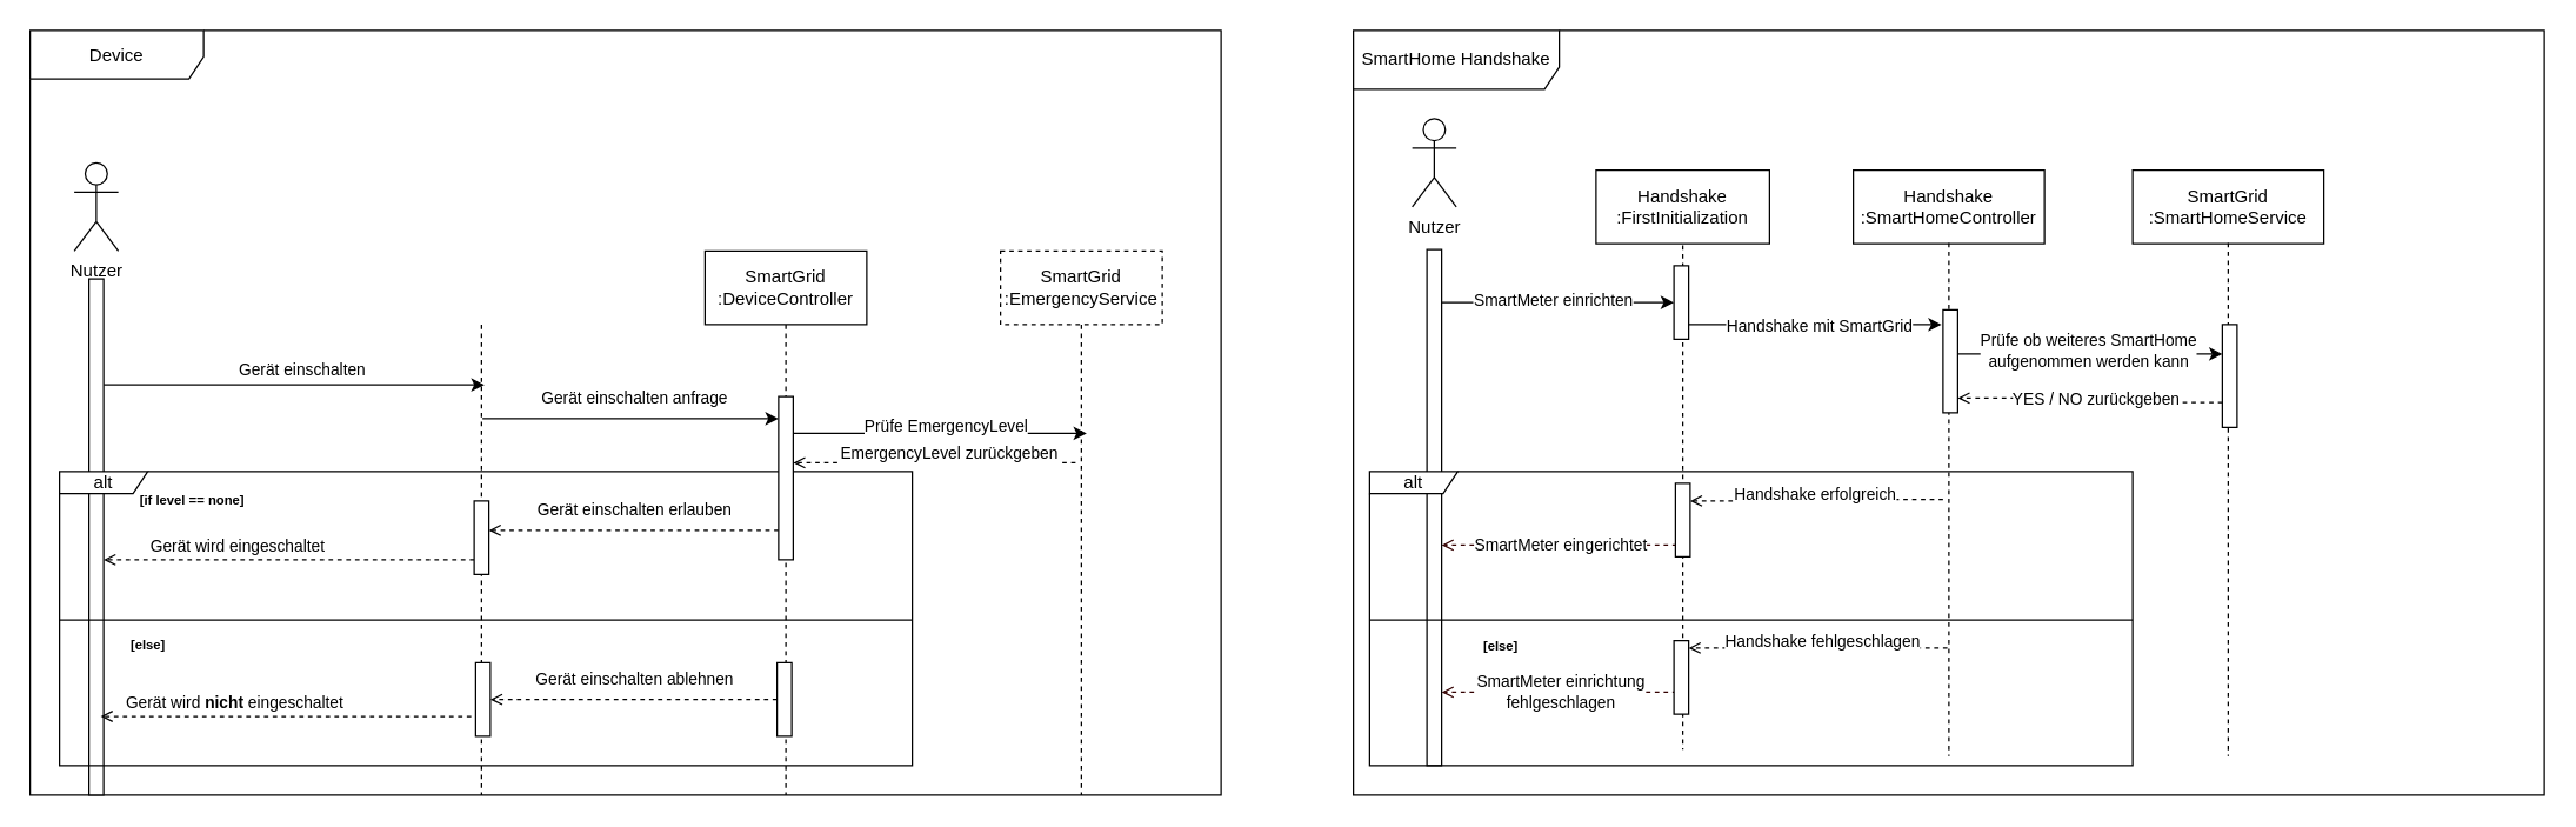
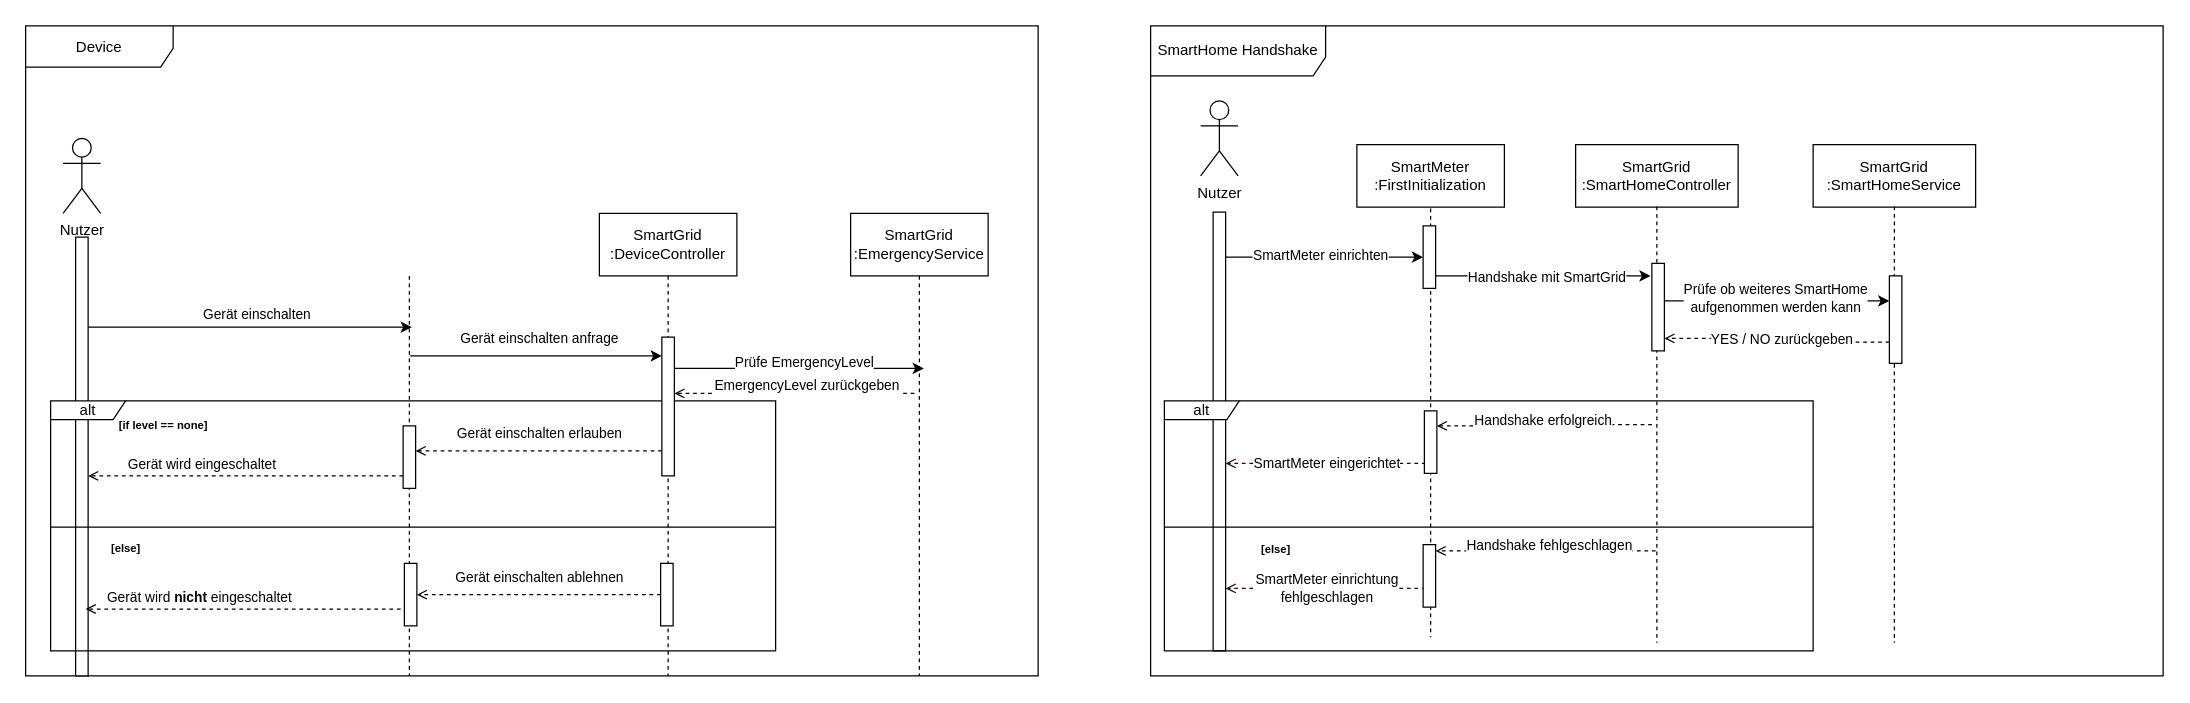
- <mxCell id="42" value="Handshake&lt;br&gt;:FirstInitialization" style="html=1;whiteSpace=wrap;" vertex="1" parent="1"><mxGeometry x="1085" y="115" width="118" height="50" as="geometry" /></mxCell>
+ <mxCell id="42" value="SmartMeter&lt;br&gt;:FirstInitialization" style="html=1;whiteSpace=wrap;" vertex="1" parent="1"><mxGeometry x="1085" y="115" width="118" height="50" as="geometry" /></mxCell>
- <mxCell id="43" value="Handshake&lt;br&gt;:SmartHomeController" style="html=1;whiteSpace=wrap;" vertex="1" parent="1"><mxGeometry x="1260" y="115" width="130" height="50" as="geometry" /></mxCell>
+ <mxCell id="43" value="SmartGrid&lt;br&gt;:SmartHomeController" style="html=1;whiteSpace=wrap;" vertex="1" parent="1"><mxGeometry x="1260" y="115" width="130" height="50" as="geometry" /></mxCell>
- <mxCell id="21" value="SmartGrid&lt;br&gt;:EmergencyService" style="html=1;whiteSpace=wrap;dashed=1;" vertex="1" parent="1"><mxGeometry x="680" y="170" width="110" height="50" as="geometry" /></mxCell>
+ <mxCell id="21" value="SmartGrid&lt;br&gt;:EmergencyService" style="html=1;whiteSpace=wrap;" vertex="1" parent="1"><mxGeometry x="680" y="170" width="110" height="50" as="geometry" /></mxCell>
